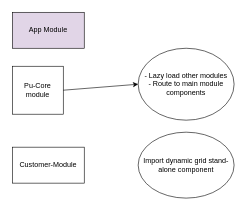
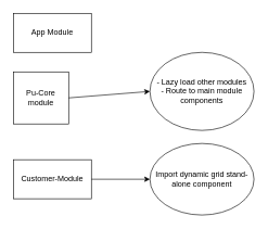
- <mxCell id="2" value="App Module" style="rounded=0;whiteSpace=wrap;html=1;fillColor=#e1d5e7;" vertex="1" parent="1"><mxGeometry x="20" y="20" width="120" height="60" as="geometry" /></mxCell>
+ <mxCell id="2" value="App Module" style="rounded=0;whiteSpace=wrap;html=1;" vertex="1" parent="1"><mxGeometry x="20" y="20" width="120" height="60" as="geometry" /></mxCell>
+ <mxCell id="8" value="" style="endArrow=classic;html=1;exitX=1;exitY=0.5;exitDx=0;exitDy=0;" edge="1" parent="1" source="4" target="7"><mxGeometry width="50" height="50" relative="1" as="geometry"><mxPoint x="100" y="250" as="sourcePoint" /><mxPoint x="150" y="200" as="targetPoint" /></mxGeometry></mxCell>
